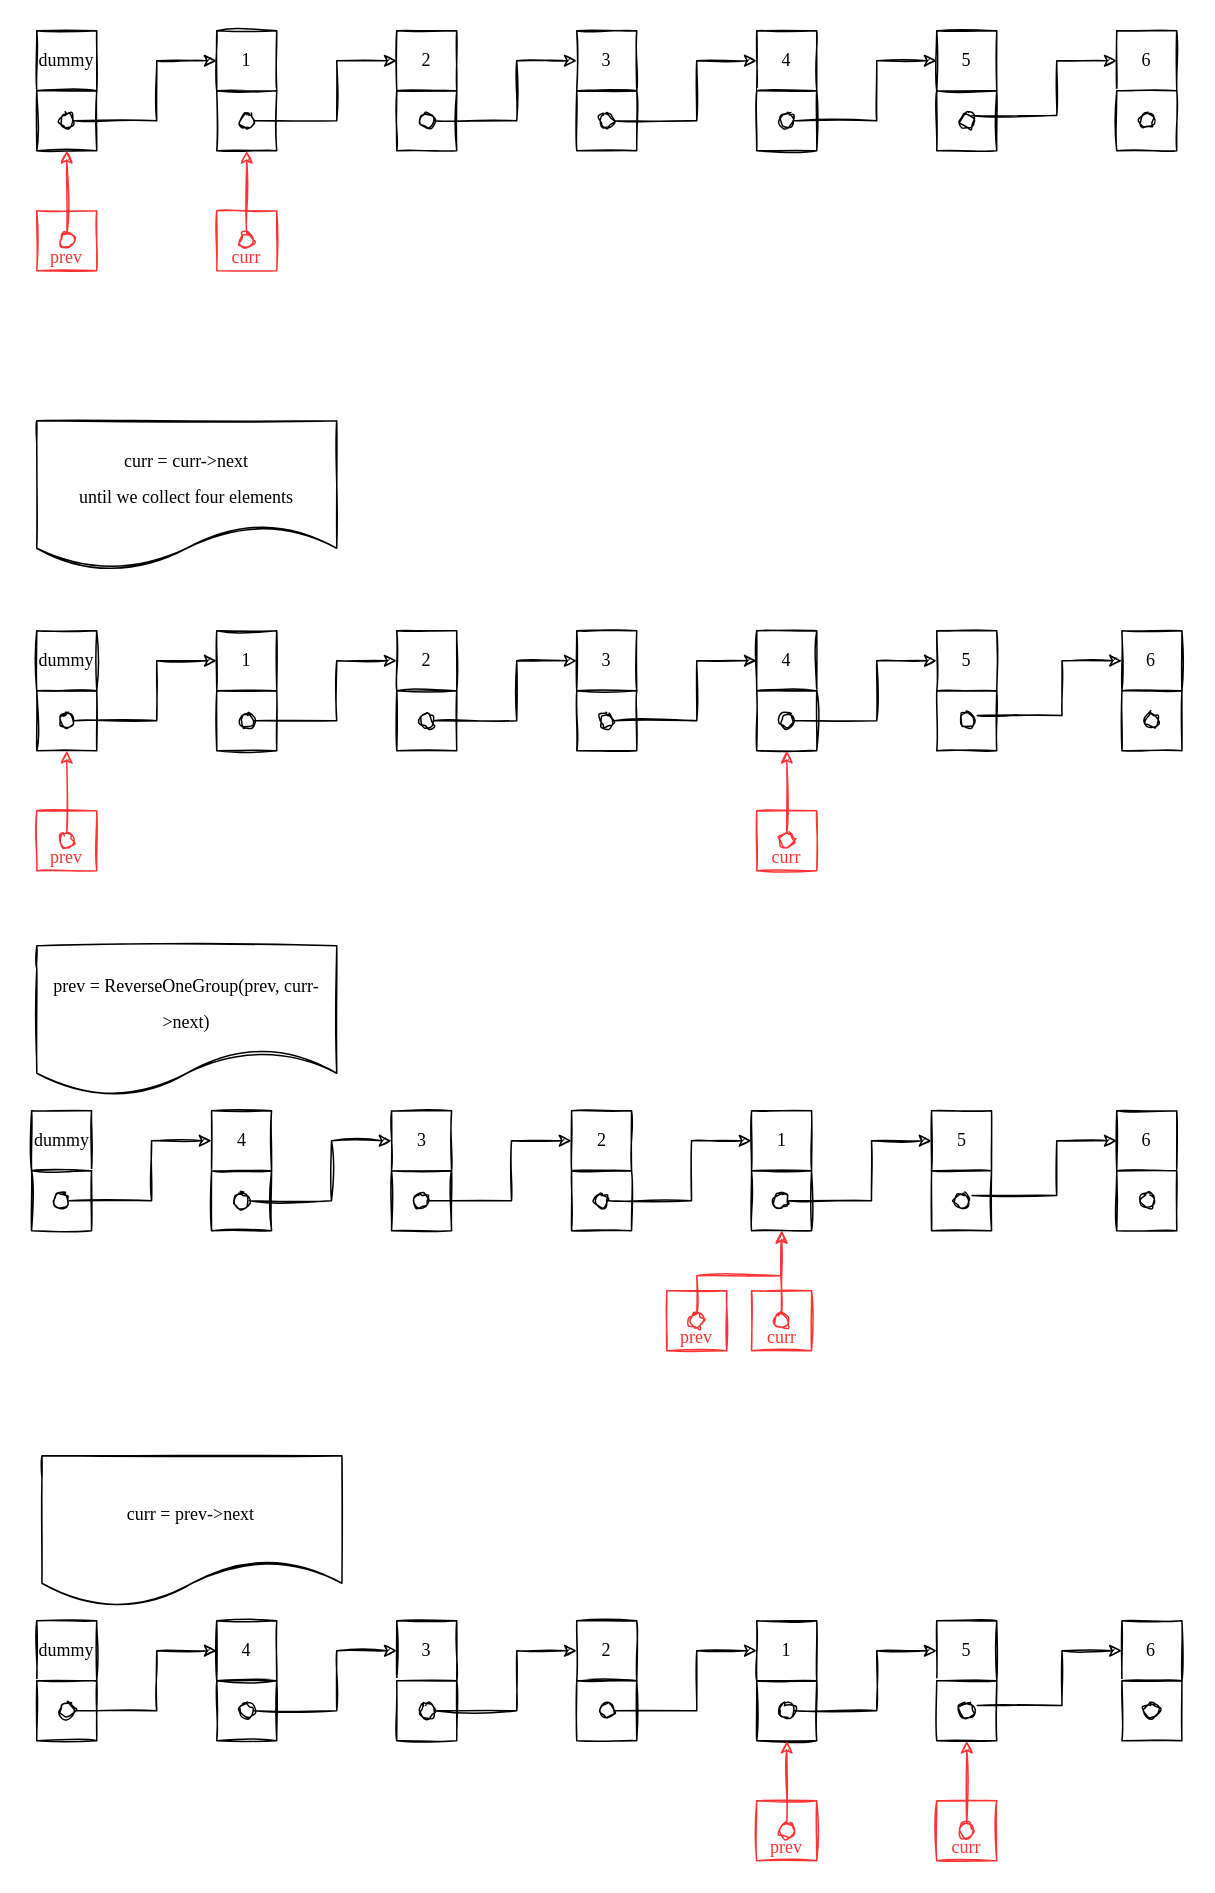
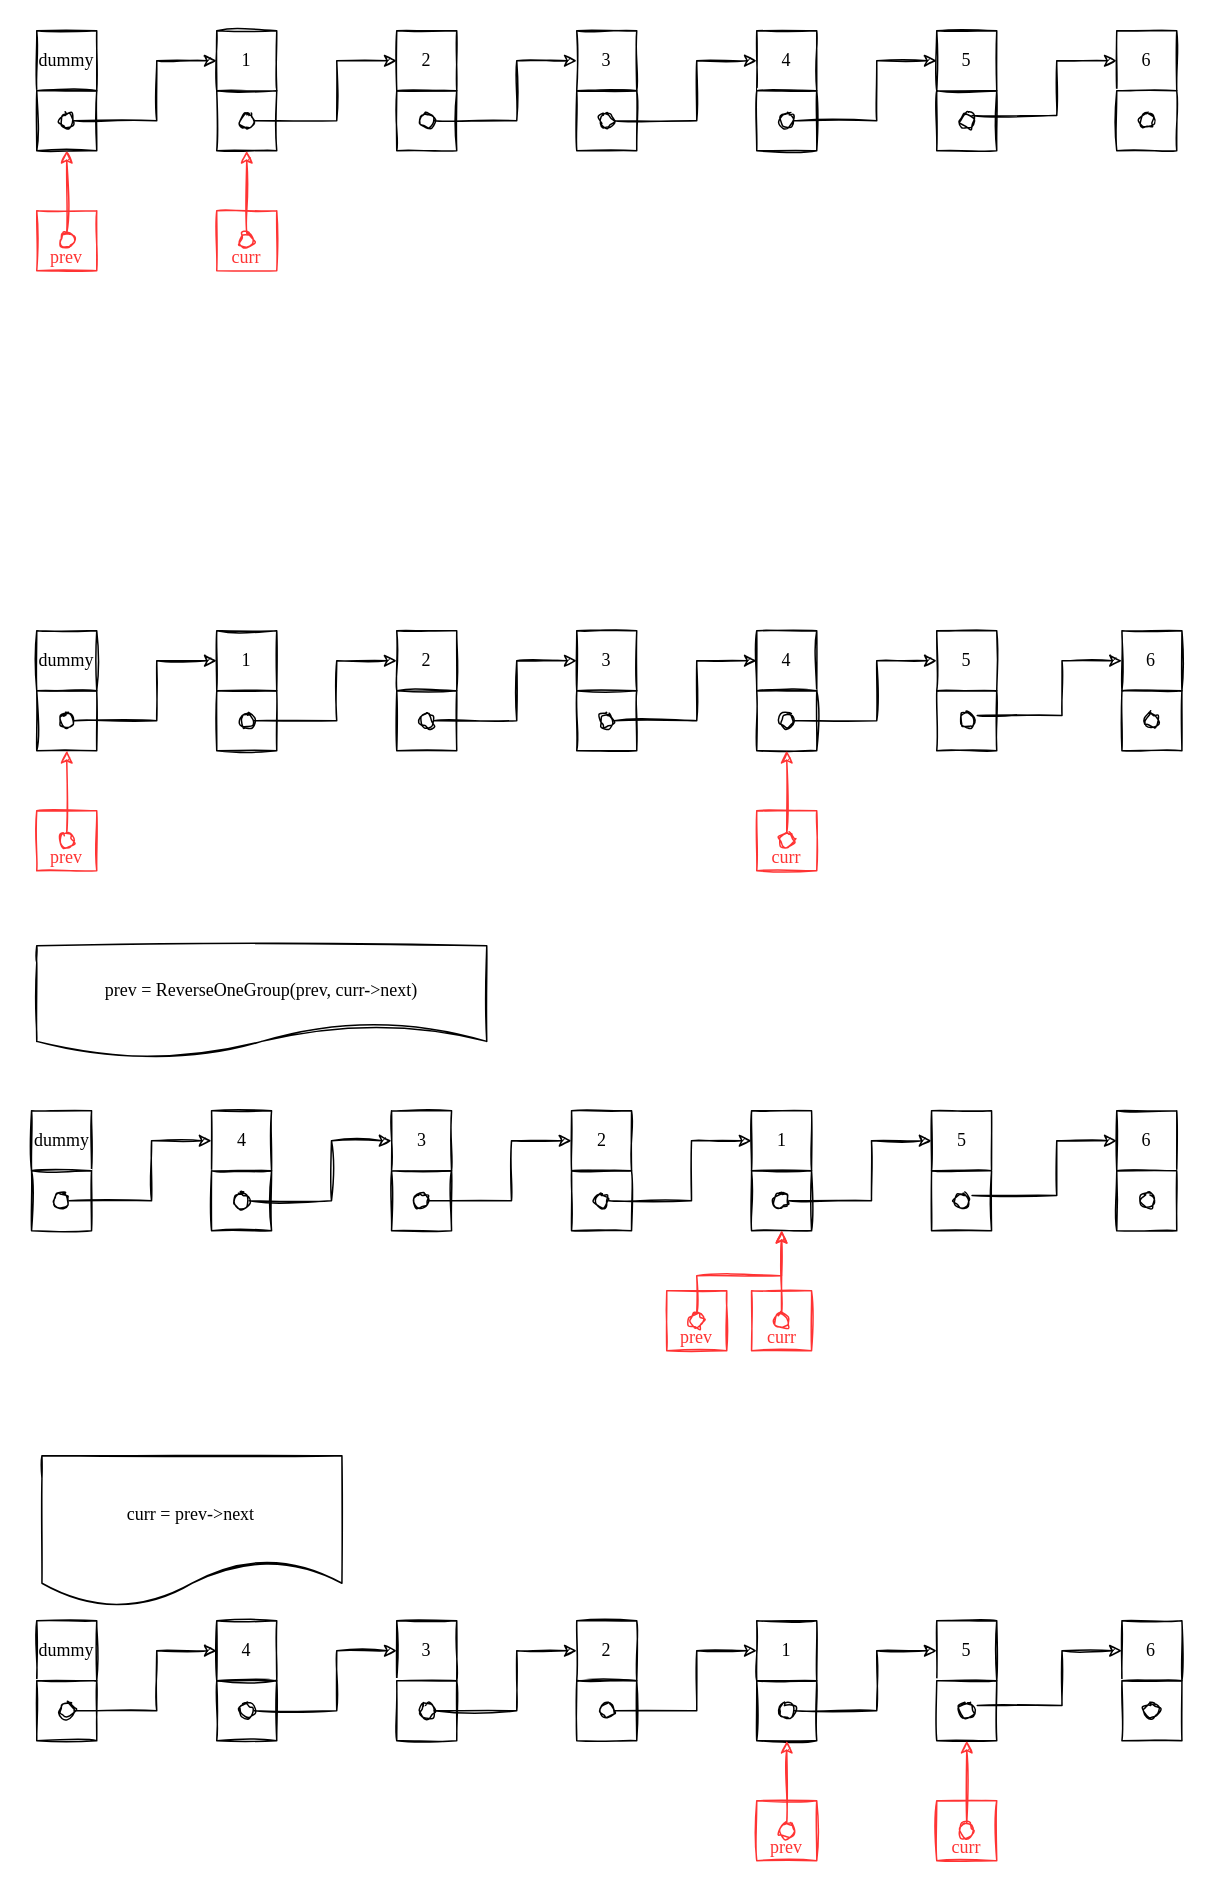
- <mxCell id="60" value="&lt;font color=&quot;#000000&quot; style=&quot;font-size: 12px;&quot;&gt;curr = curr-&amp;gt;next&lt;br&gt;until we collect four elements&lt;br&gt;&lt;/font&gt;" style="shape=document;whiteSpace=wrap;html=1;boundedLbl=1;sketch=1;fontFamily=Comic Sans MS;fontSize=20;fontColor=#FF3333;strokeColor=#000000;" vertex="1" parent="1"><mxGeometry x="24" y="280" width="200" height="100" as="geometry" /></mxCell>
- <mxCell id="102" value="&lt;font color=&quot;#000000&quot; style=&quot;font-size: 12px;&quot;&gt;prev = ReverseOneGroup(prev, curr-&amp;gt;next)&lt;br&gt;&lt;/font&gt;" style="shape=document;whiteSpace=wrap;html=1;boundedLbl=1;sketch=1;fontFamily=Comic Sans MS;fontSize=20;fontColor=#FF3333;strokeColor=#000000;" vertex="1" parent="1"><mxGeometry x="24" y="630" width="200" height="100" as="geometry" /></mxCell>
+ <mxCell id="102" value="&lt;font color=&quot;#000000&quot; style=&quot;font-size: 12px;&quot;&gt;prev = ReverseOneGroup(prev, curr-&amp;gt;next)&lt;br&gt;&lt;/font&gt;" style="shape=document;whiteSpace=wrap;html=1;boundedLbl=1;sketch=1;fontFamily=Comic Sans MS;fontSize=20;fontColor=#FF3333;strokeColor=#000000;" vertex="1" parent="1"><mxGeometry x="24" y="630" width="300" height="75" as="geometry" /></mxCell>
